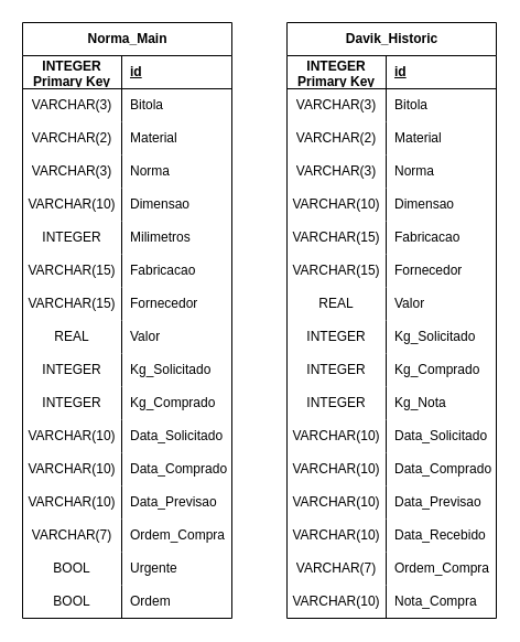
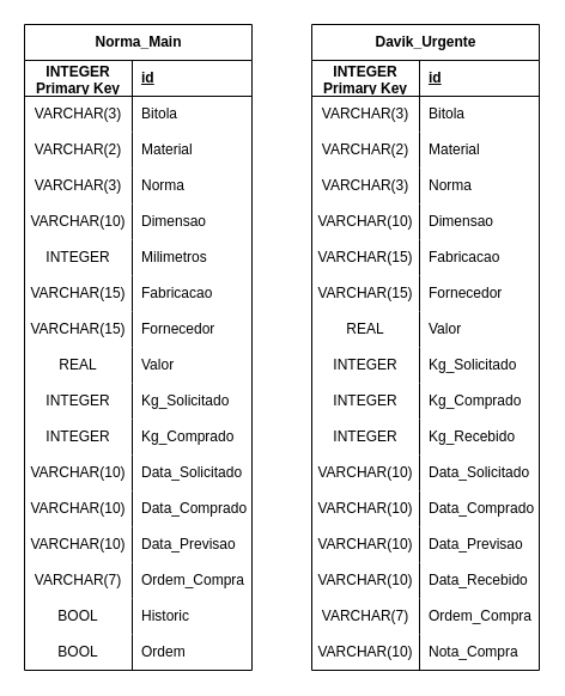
- <mxCell id="54" value="Davik_Historic" style="shape=table;startSize=30;container=1;collapsible=1;childLayout=tableLayout;fixedRows=1;rowLines=0;fontStyle=1;align=center;resizeLast=1;html=1;" vertex="1" parent="1"><mxGeometry x="260" y="20" width="190" height="540" as="geometry" /></mxCell>
+ <mxCell id="54" value="Davik_Urgente" style="shape=table;startSize=30;container=1;collapsible=1;childLayout=tableLayout;fixedRows=1;rowLines=0;fontStyle=1;align=center;resizeLast=1;html=1;" vertex="1" parent="1"><mxGeometry x="260" y="20" width="190" height="540" as="geometry" /></mxCell>
- <mxCell id="87" value="Kg_Nota" style="shape=partialRectangle;connectable=0;fillColor=none;top=0;left=0;bottom=0;right=0;align=left;spacingLeft=6;overflow=hidden;whiteSpace=wrap;html=1;" vertex="1" parent="85"><mxGeometry x="90" width="100" height="30" as="geometry"><mxRectangle width="100" height="30" as="alternateBounds" /></mxGeometry></mxCell>
+ <mxCell id="87" value="Kg_Recebido" style="shape=partialRectangle;connectable=0;fillColor=none;top=0;left=0;bottom=0;right=0;align=left;spacingLeft=6;overflow=hidden;whiteSpace=wrap;html=1;" vertex="1" parent="85"><mxGeometry x="90" width="100" height="30" as="geometry"><mxRectangle width="100" height="30" as="alternateBounds" /></mxGeometry></mxCell>
- <mxCell id="50" value="Urgente" style="shape=partialRectangle;connectable=0;fillColor=none;top=0;left=0;bottom=0;right=0;align=left;spacingLeft=6;overflow=hidden;whiteSpace=wrap;html=1;" vertex="1" parent="48"><mxGeometry x="90" width="100" height="30" as="geometry"><mxRectangle width="100" height="30" as="alternateBounds" /></mxGeometry></mxCell>
+ <mxCell id="50" value="Historic" style="shape=partialRectangle;connectable=0;fillColor=none;top=0;left=0;bottom=0;right=0;align=left;spacingLeft=6;overflow=hidden;whiteSpace=wrap;html=1;" vertex="1" parent="48"><mxGeometry x="90" width="100" height="30" as="geometry"><mxRectangle width="100" height="30" as="alternateBounds" /></mxGeometry></mxCell>
